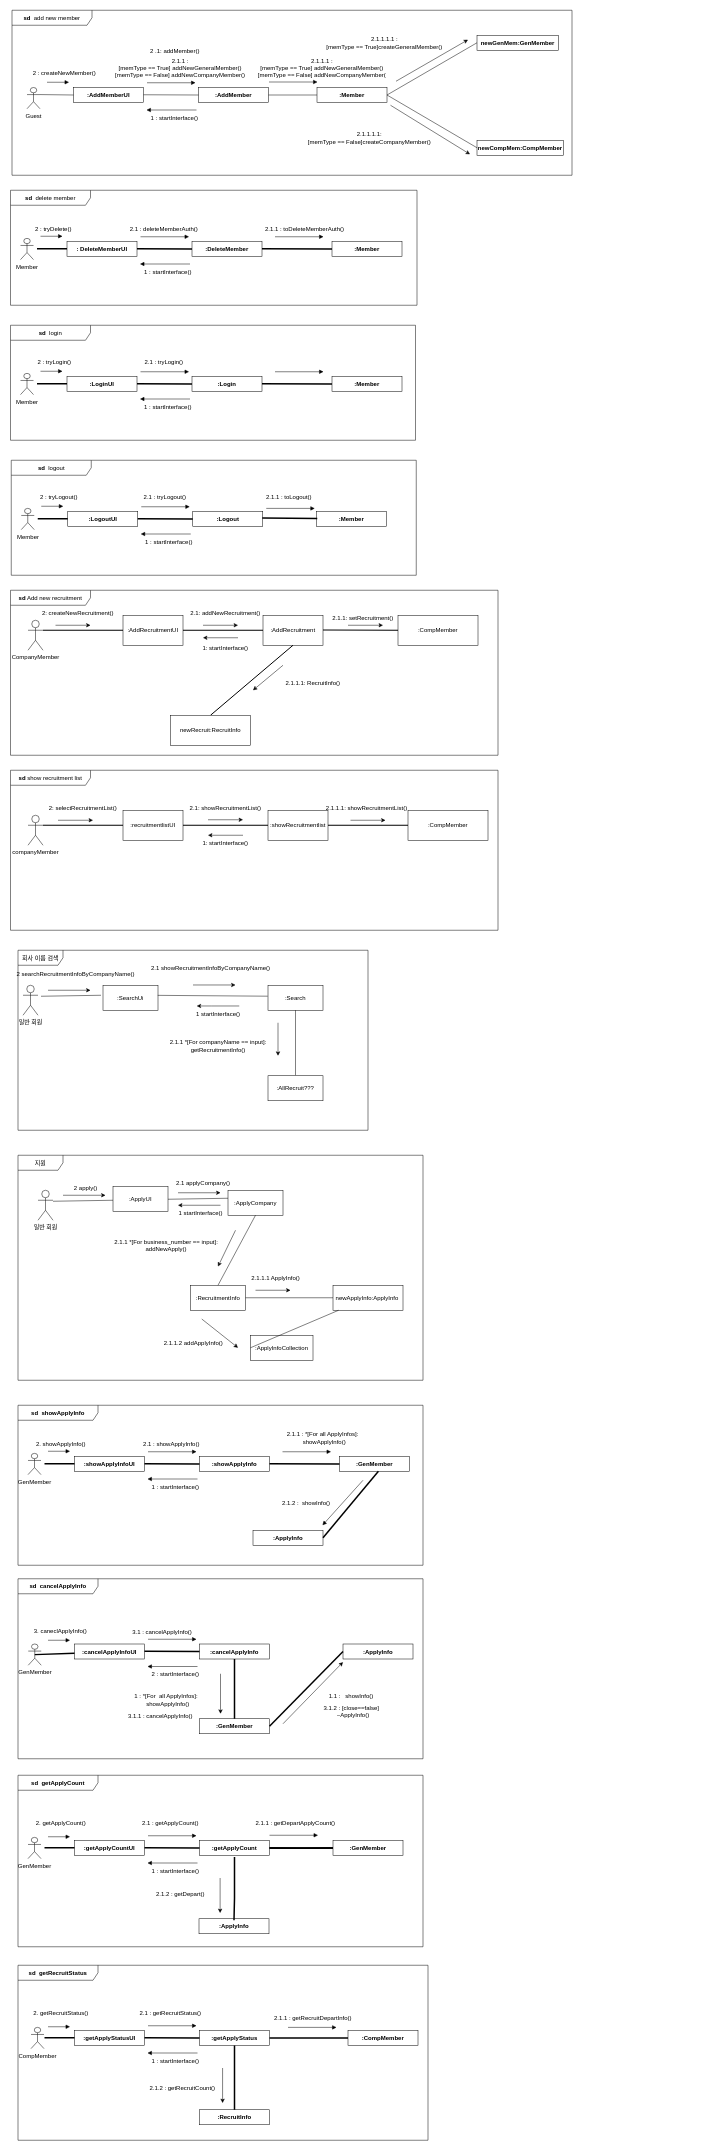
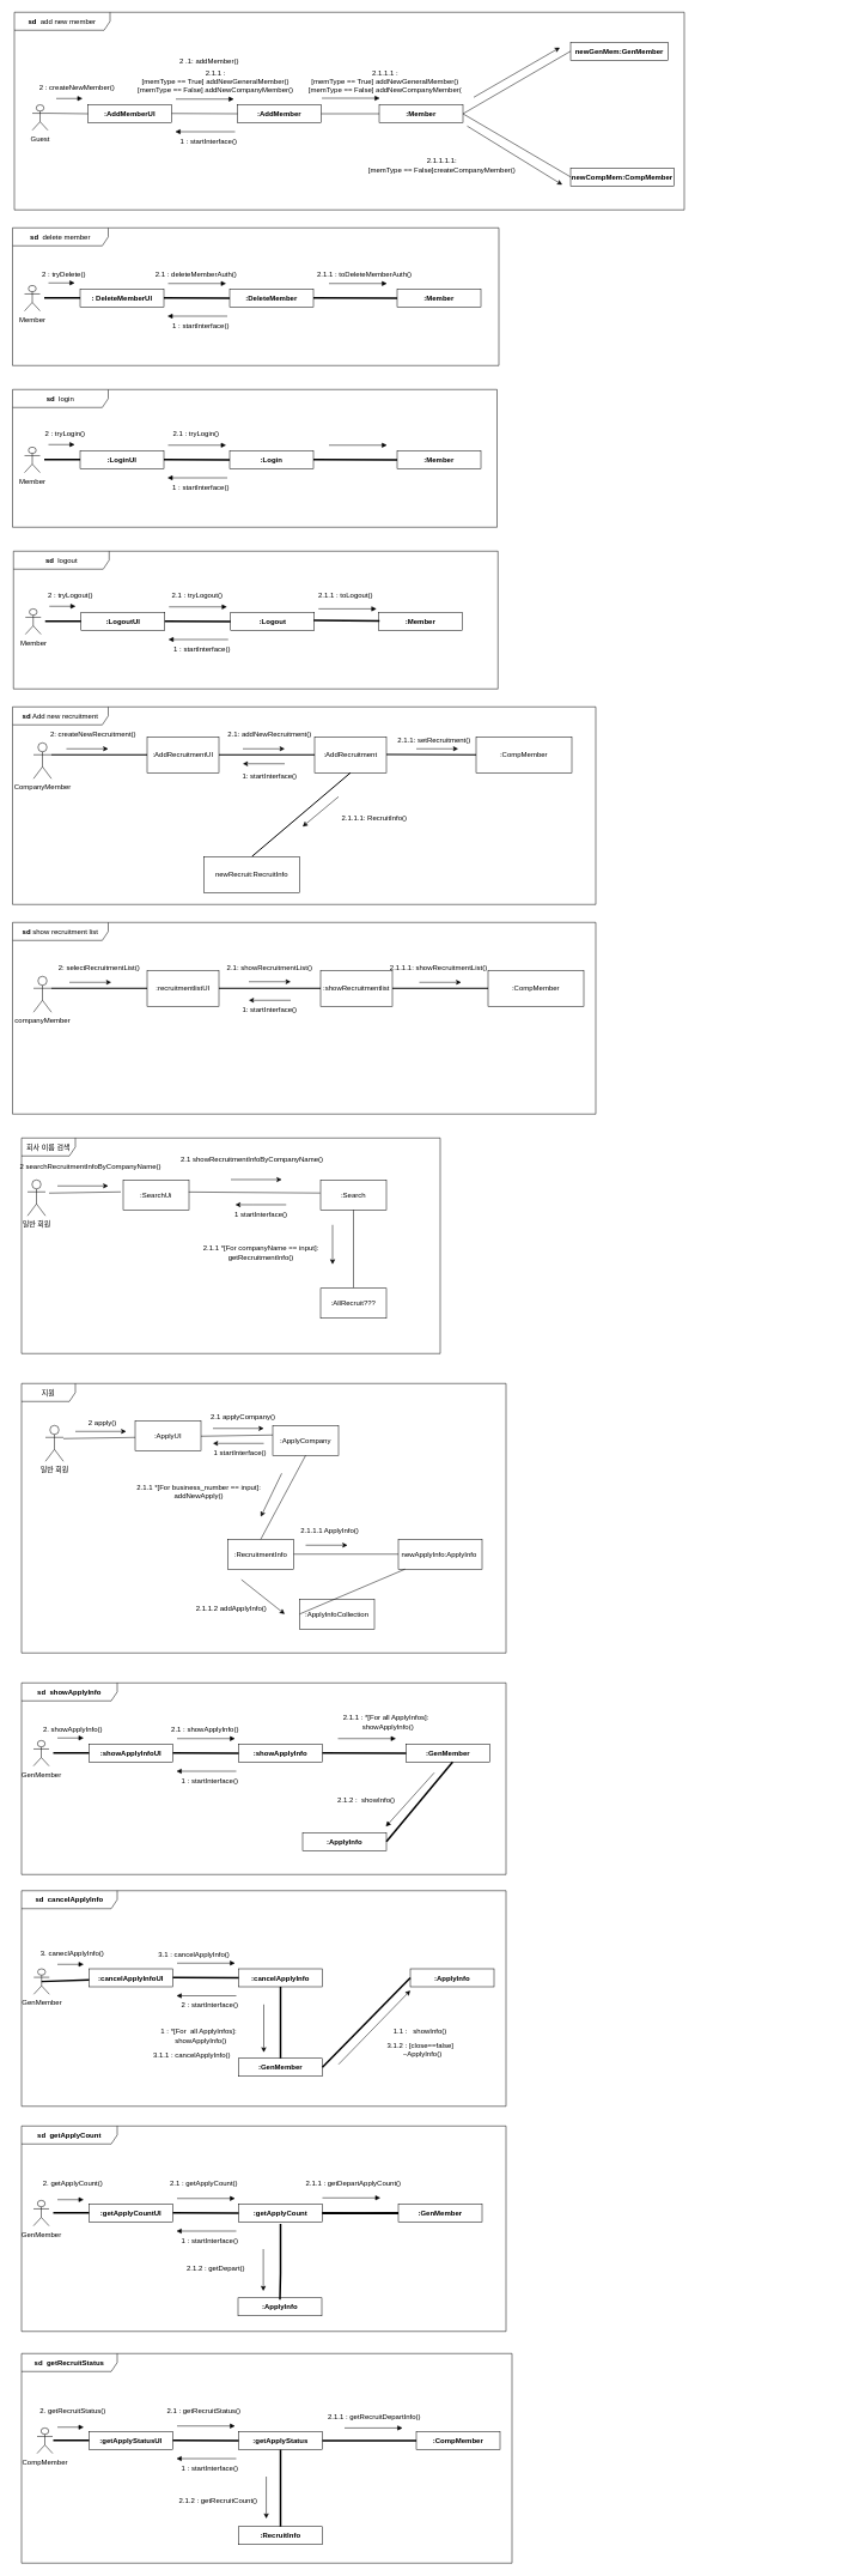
- <mxCell id="14" value="2.1.1.1.1 : &lt;br&gt;[memType == True]createGeneralMember()" style="text;html=1;strokeColor=none;fillColor=none;align=center;verticalAlign=middle;whiteSpace=wrap;rounded=0;" parent="2" vertex="1"><mxGeometry x="620" y="50" width="250" height="30" as="geometry" /></mxCell>
